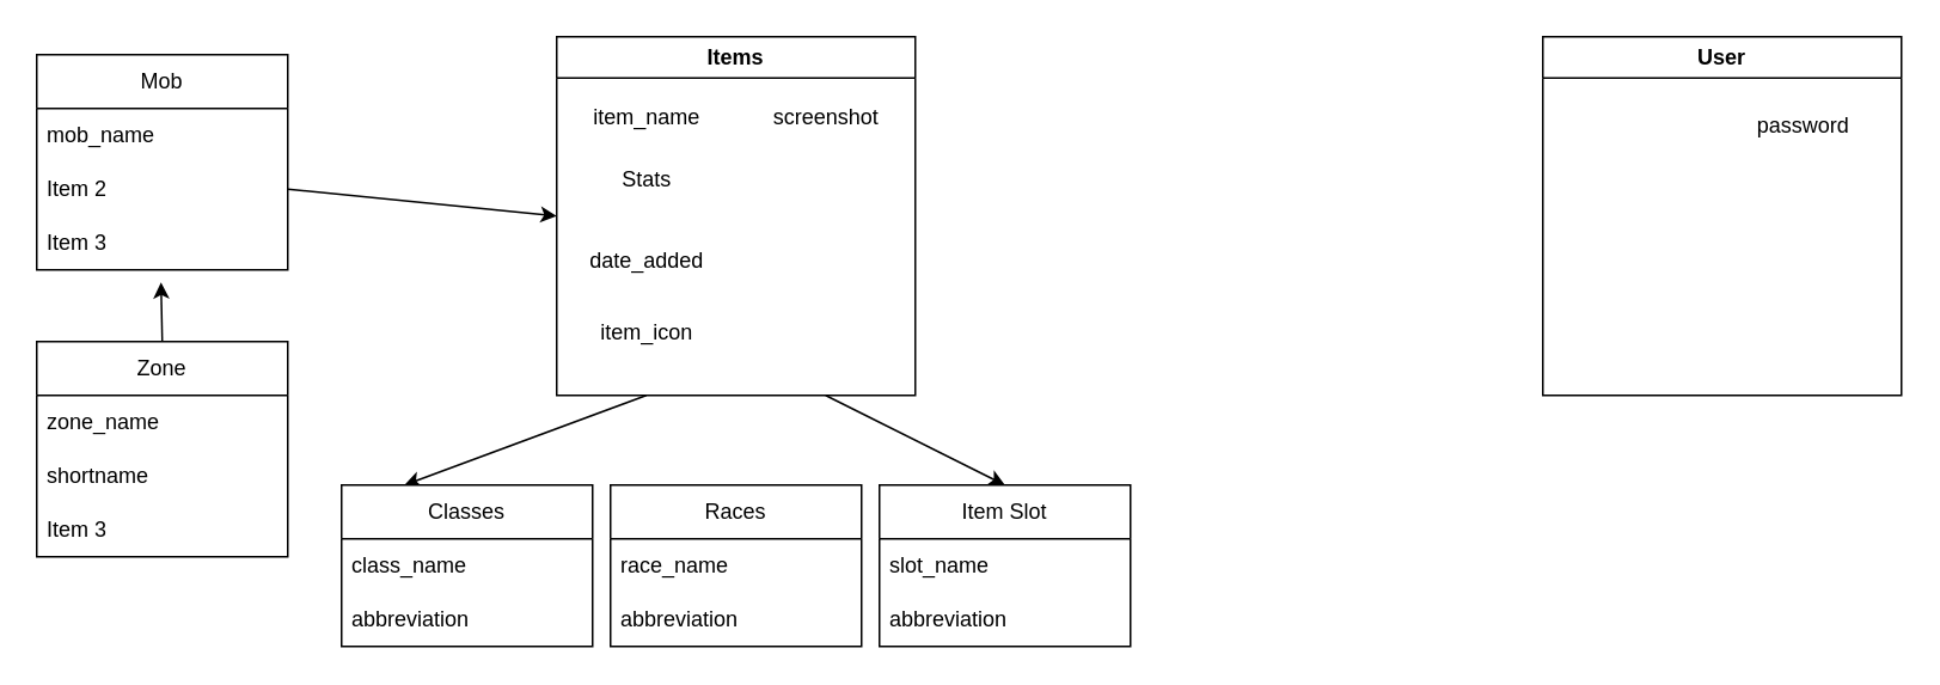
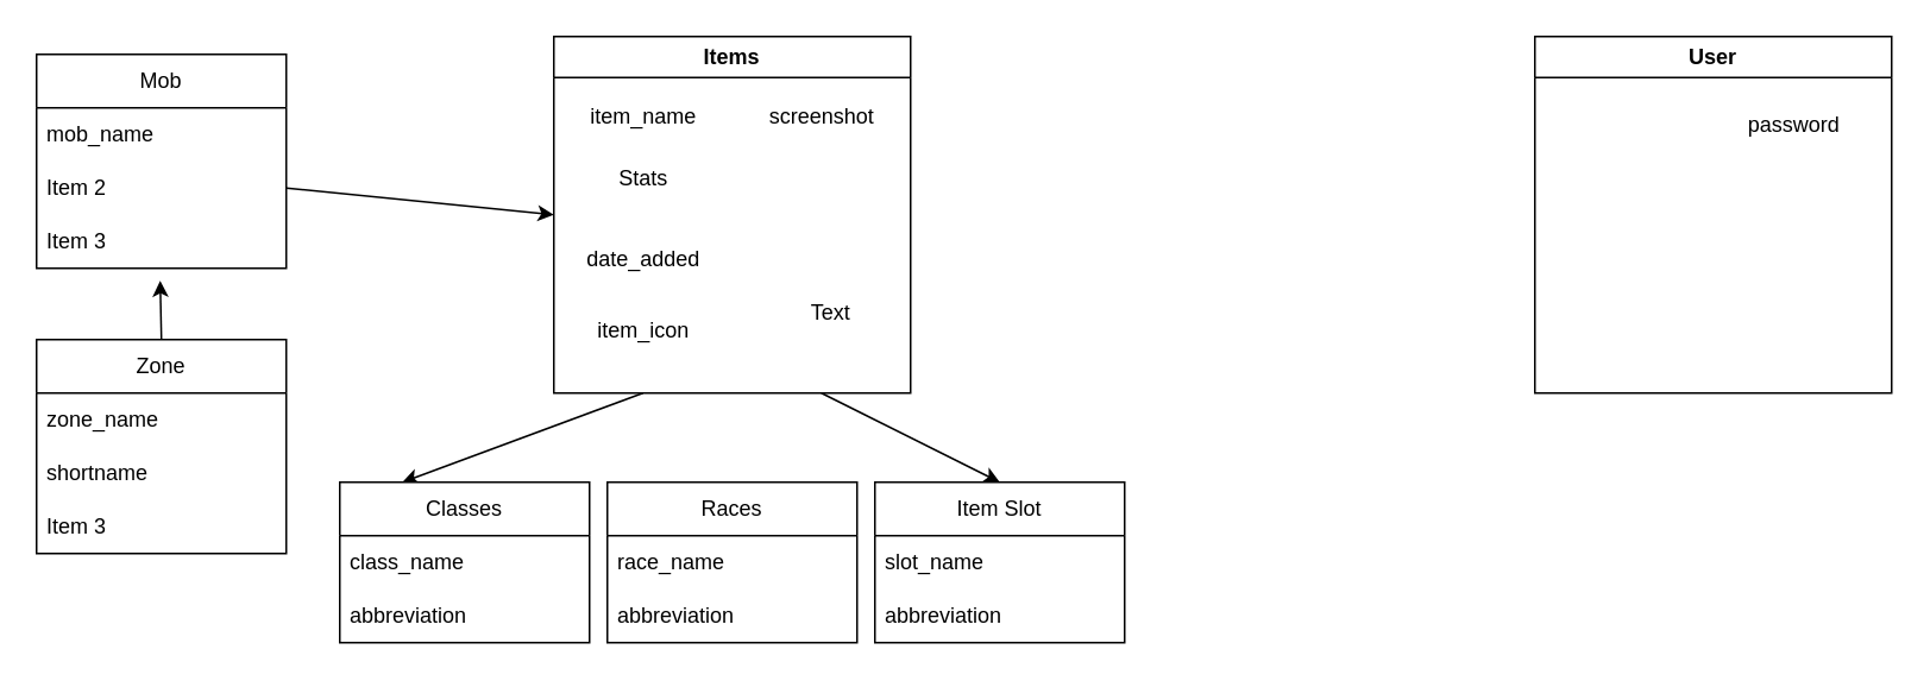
+ <mxCell id="10" value="Text" style="text;html=1;align=center;verticalAlign=middle;resizable=0;points=[];autosize=1;strokeColor=none;fillColor=none;" vertex="1" parent="4"><mxGeometry x="130" y="140" width="50" height="30" as="geometry" /></mxCell>
